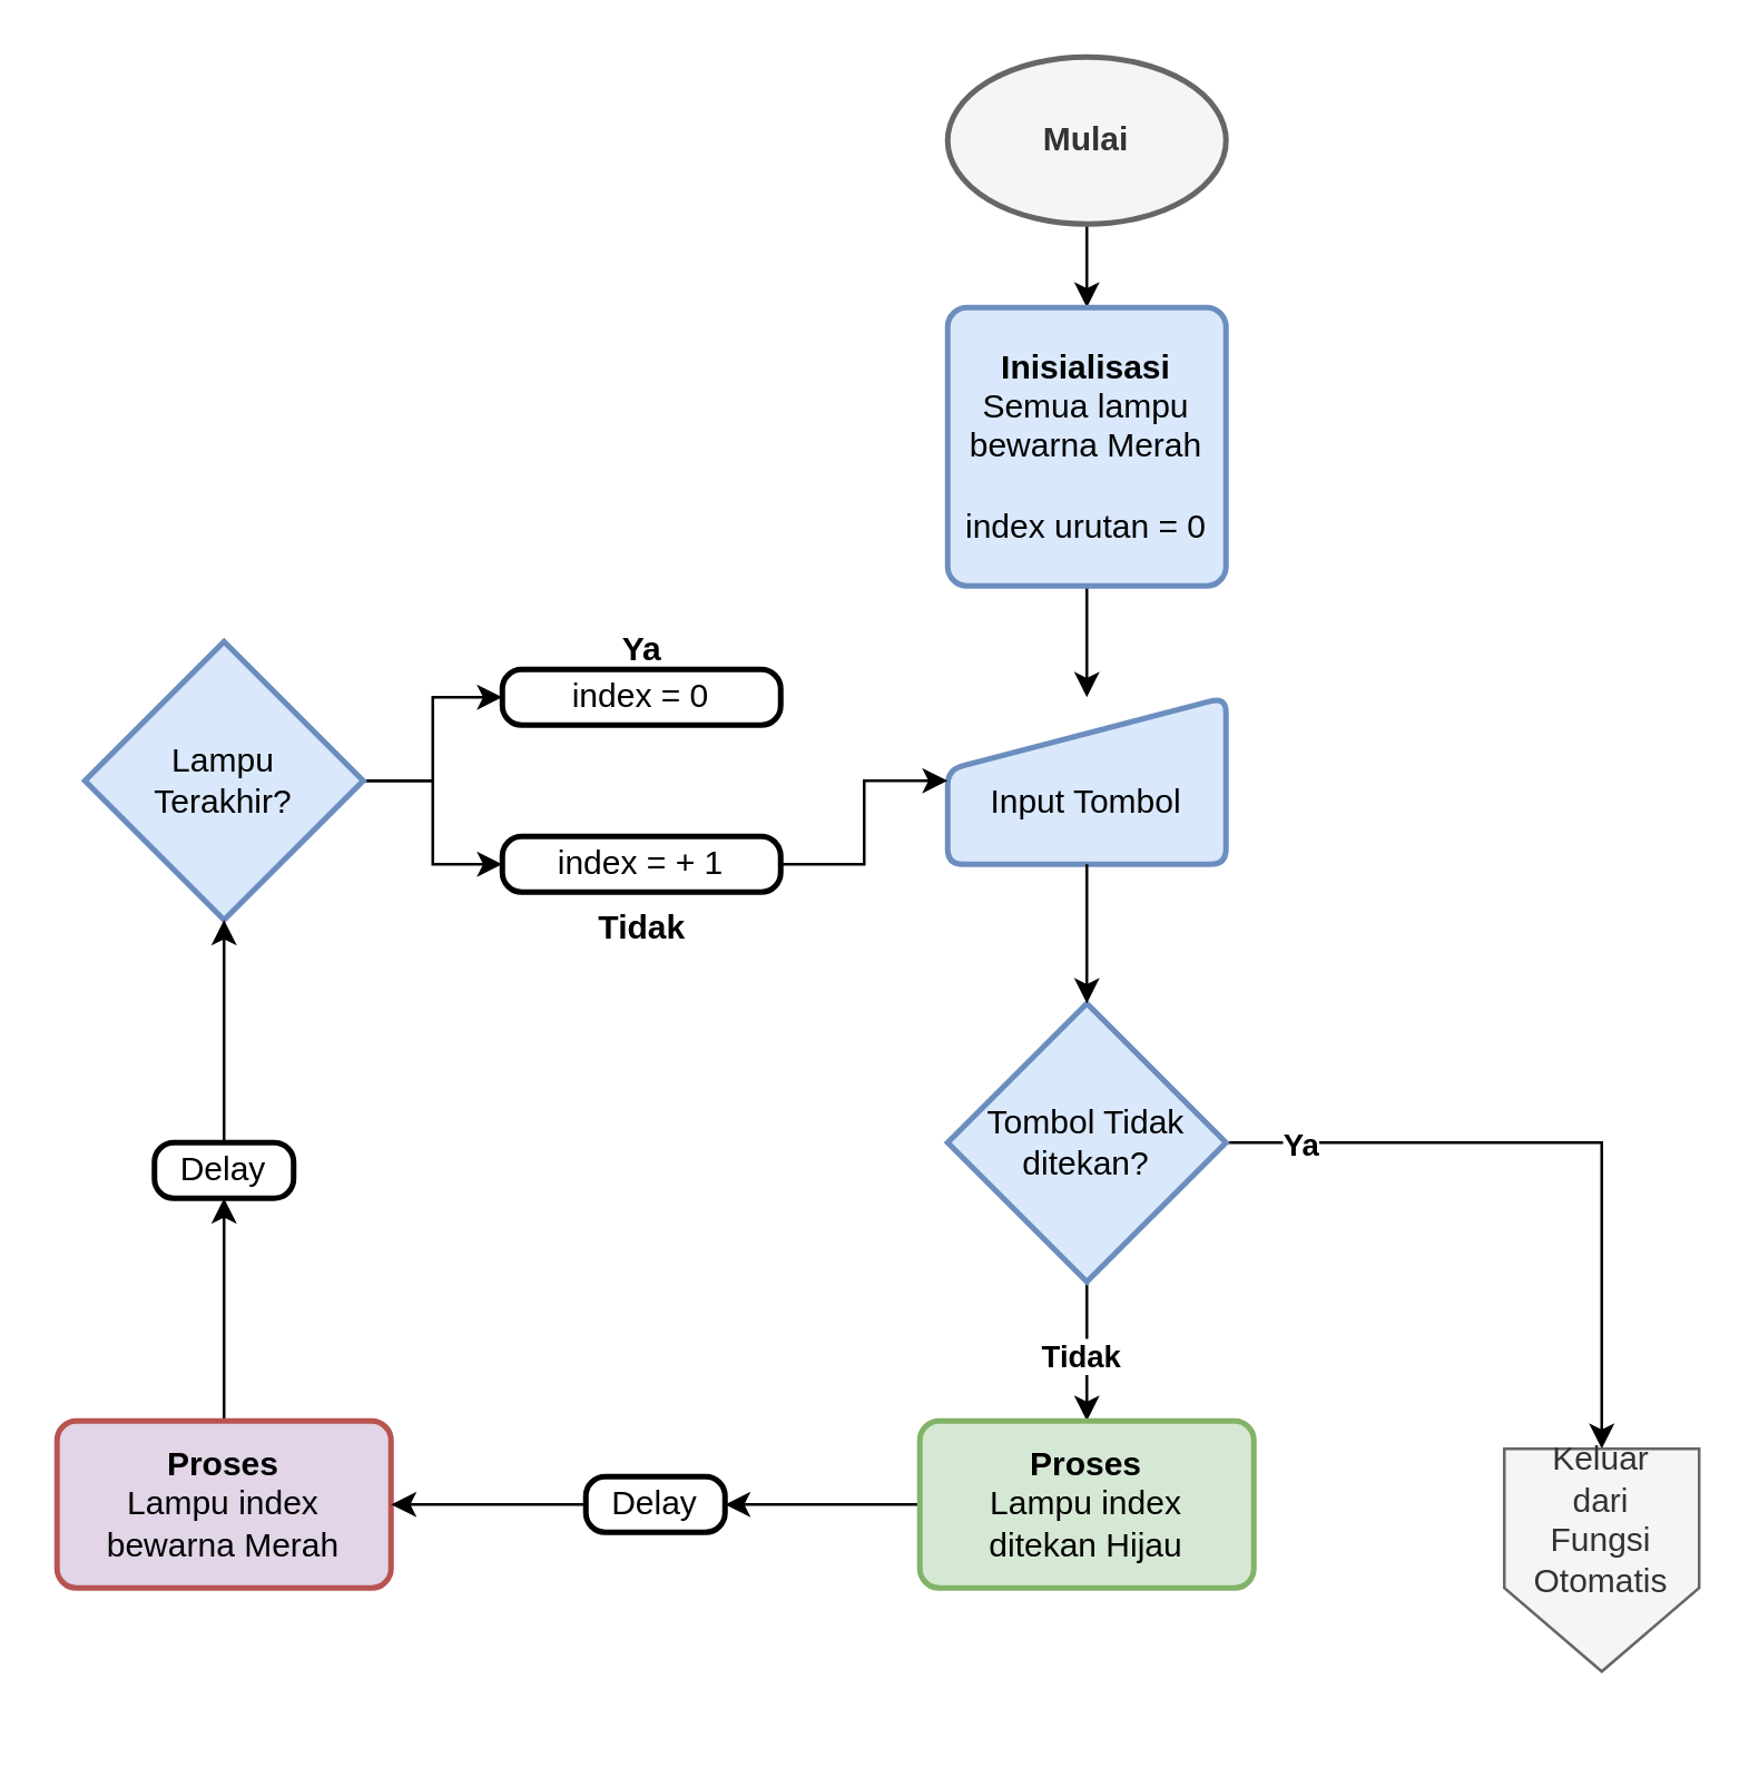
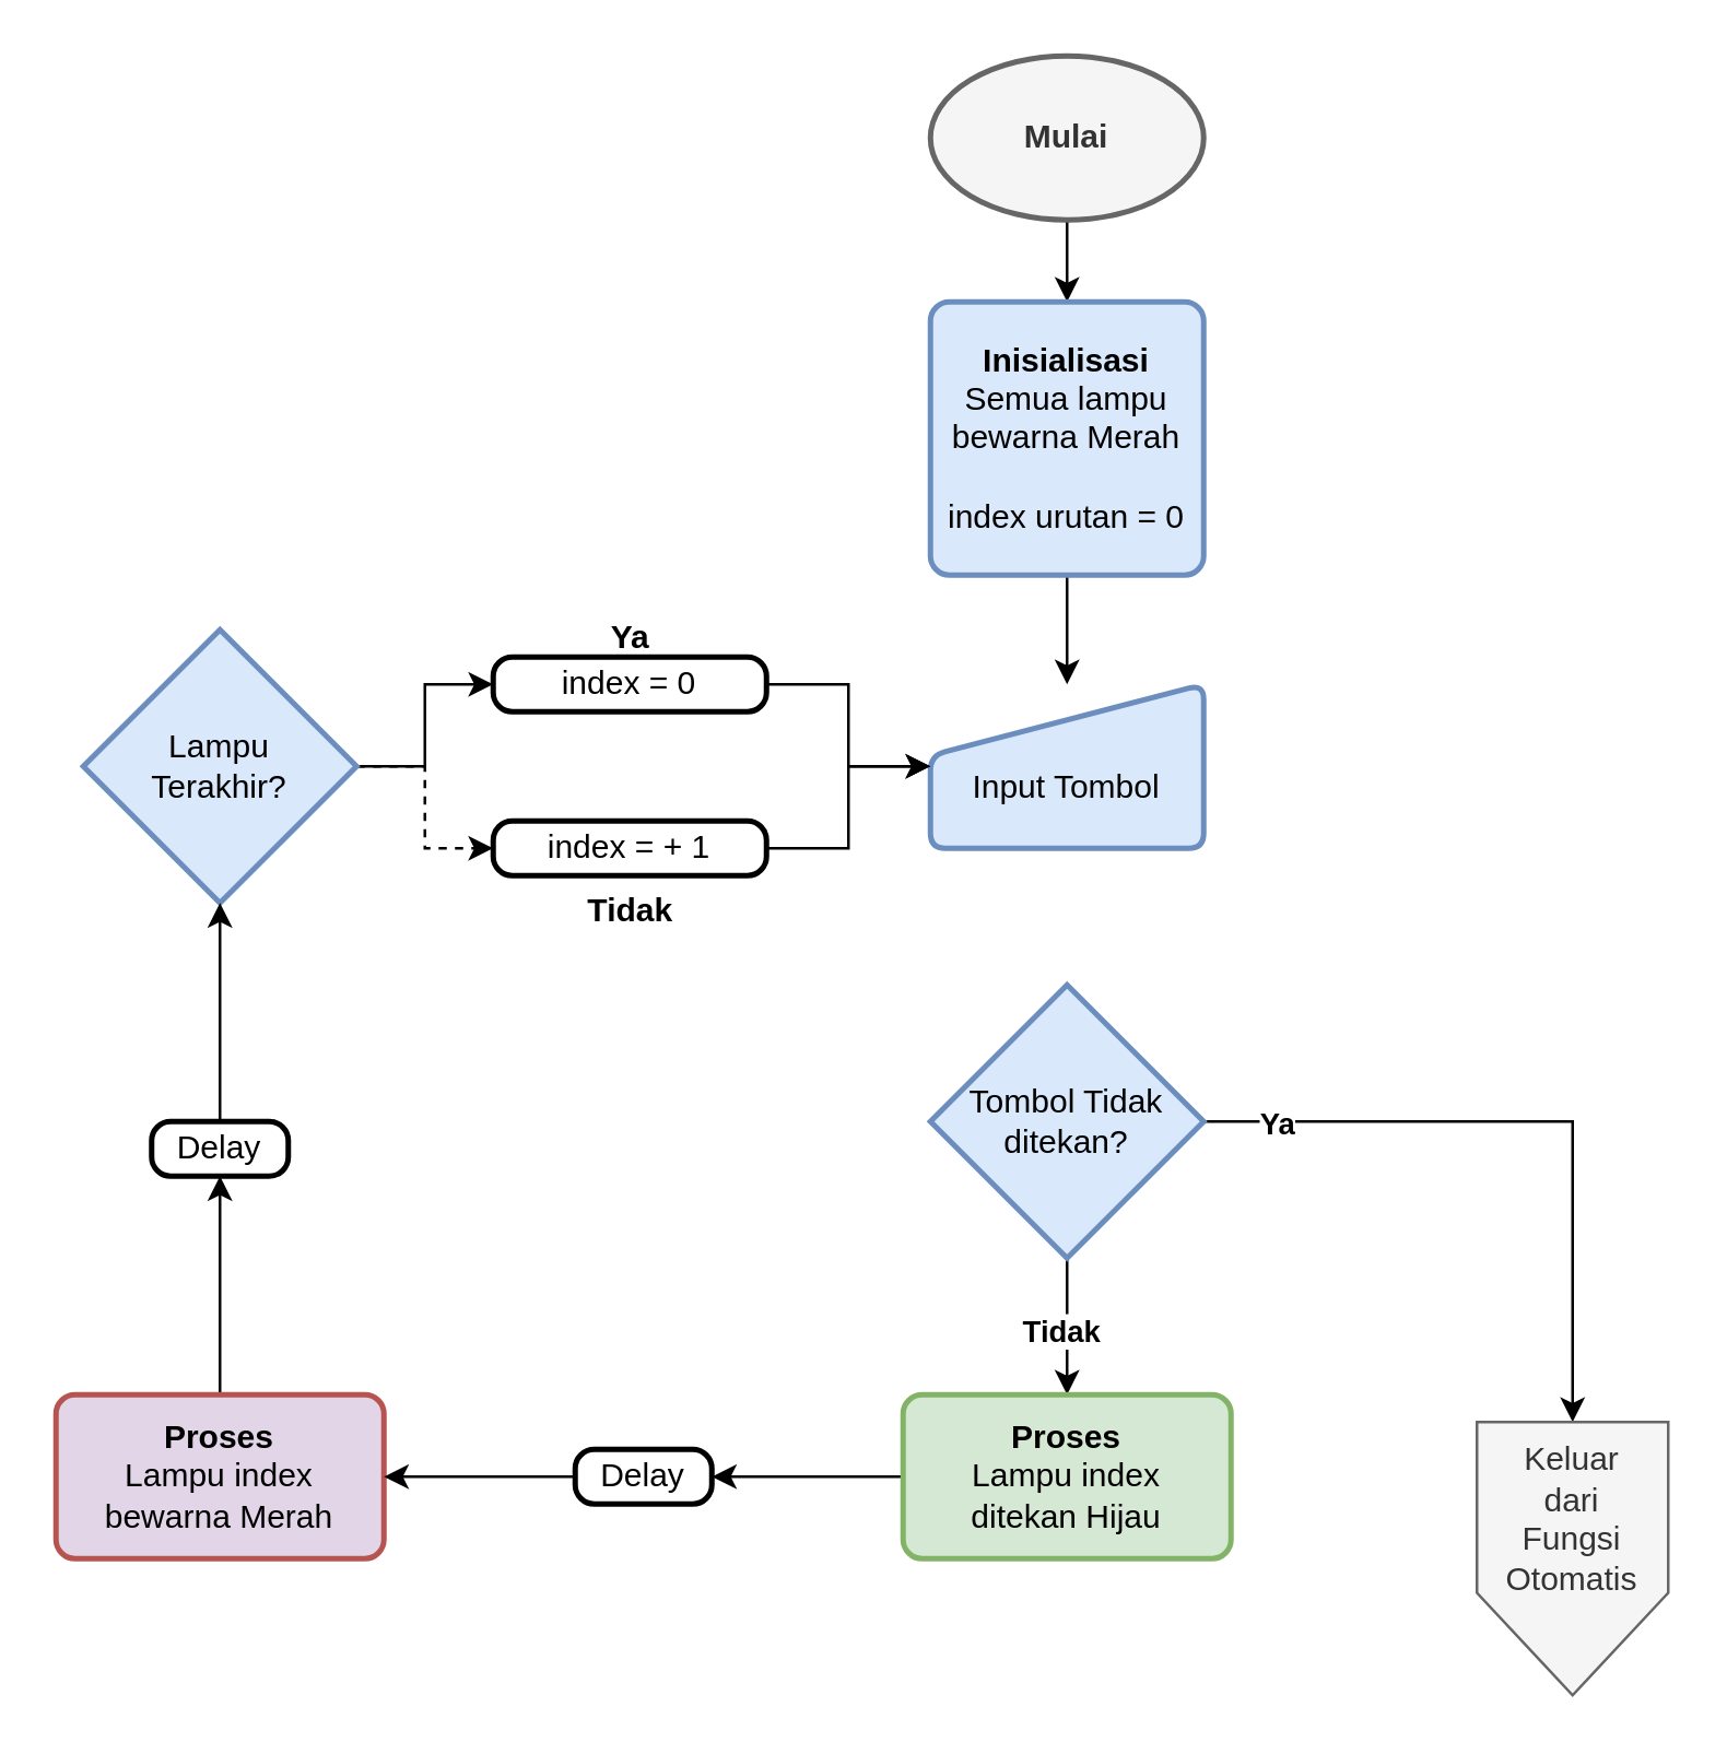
+ <mxCell id="23" style="edgeStyle=orthogonalEdgeStyle;rounded=0;orthogonalLoop=1;jettySize=auto;html=1;exitX=1;exitY=0.5;exitDx=0;exitDy=0;entryX=0;entryY=0.5;entryDx=0;entryDy=0;" edge="1" parent="1" source="24" target="17"><mxGeometry relative="1" as="geometry" /></mxCell>
- <mxCell id="20" style="edgeStyle=orthogonalEdgeStyle;rounded=0;orthogonalLoop=1;jettySize=auto;html=1;exitX=1;exitY=0.5;exitDx=0;exitDy=0;exitPerimeter=0;entryX=0;entryY=0.5;entryDx=0;entryDy=0;" edge="1" parent="1" source="22" target="26"><mxGeometry relative="1" as="geometry" /></mxCell>
+ <mxCell id="20" style="edgeStyle=orthogonalEdgeStyle;rounded=0;orthogonalLoop=1;jettySize=auto;html=1;exitX=1;exitY=0.5;exitDx=0;exitDy=0;exitPerimeter=0;entryX=0;entryY=0.5;entryDx=0;entryDy=0;dashed=1;" edge="1" parent="1" source="22" target="26"><mxGeometry relative="1" as="geometry" /></mxCell>
- <mxCell id="27" style="edgeStyle=orthogonalEdgeStyle;rounded=0;orthogonalLoop=1;jettySize=auto;html=1;exitX=0.5;exitY=1;exitDx=0;exitDy=0;entryX=0.5;entryY=0;entryDx=0;entryDy=0;entryPerimeter=0;" edge="1" parent="1" source="17" target="13"><mxGeometry relative="1" as="geometry" /></mxCell>
- <mxCell id="14" value="Keluar&lt;br&gt;dari&lt;br&gt;Fungsi Otomatis&lt;br&gt;&lt;div&gt;&lt;br&gt;&lt;/div&gt;&lt;div&gt;&lt;br&gt;&lt;/div&gt;" style="shape=offPageConnector;whiteSpace=wrap;html=1;fillColor=#f5f5f5;strokeColor=#666666;fontColor=#333333;" vertex="1" parent="1"><mxGeometry x="540" y="520" width="70" height="80" as="geometry" /></mxCell>
+ <mxCell id="14" value="Keluar&lt;br&gt;dari&lt;br&gt;Fungsi Otomatis&lt;br&gt;&lt;div&gt;&lt;br&gt;&lt;/div&gt;&lt;div&gt;&lt;br&gt;&lt;/div&gt;" style="shape=offPageConnector;whiteSpace=wrap;html=1;fillColor=#f5f5f5;strokeColor=#666666;fontColor=#333333;" vertex="1" parent="1"><mxGeometry x="540" y="520" width="70" height="100" as="geometry" /></mxCell>
